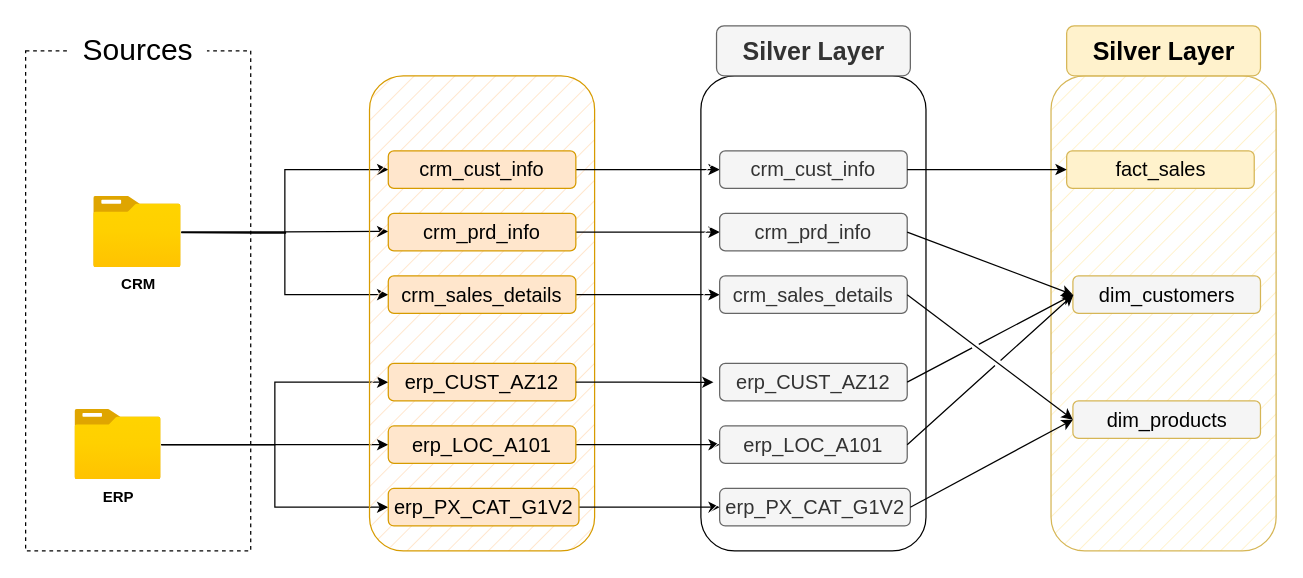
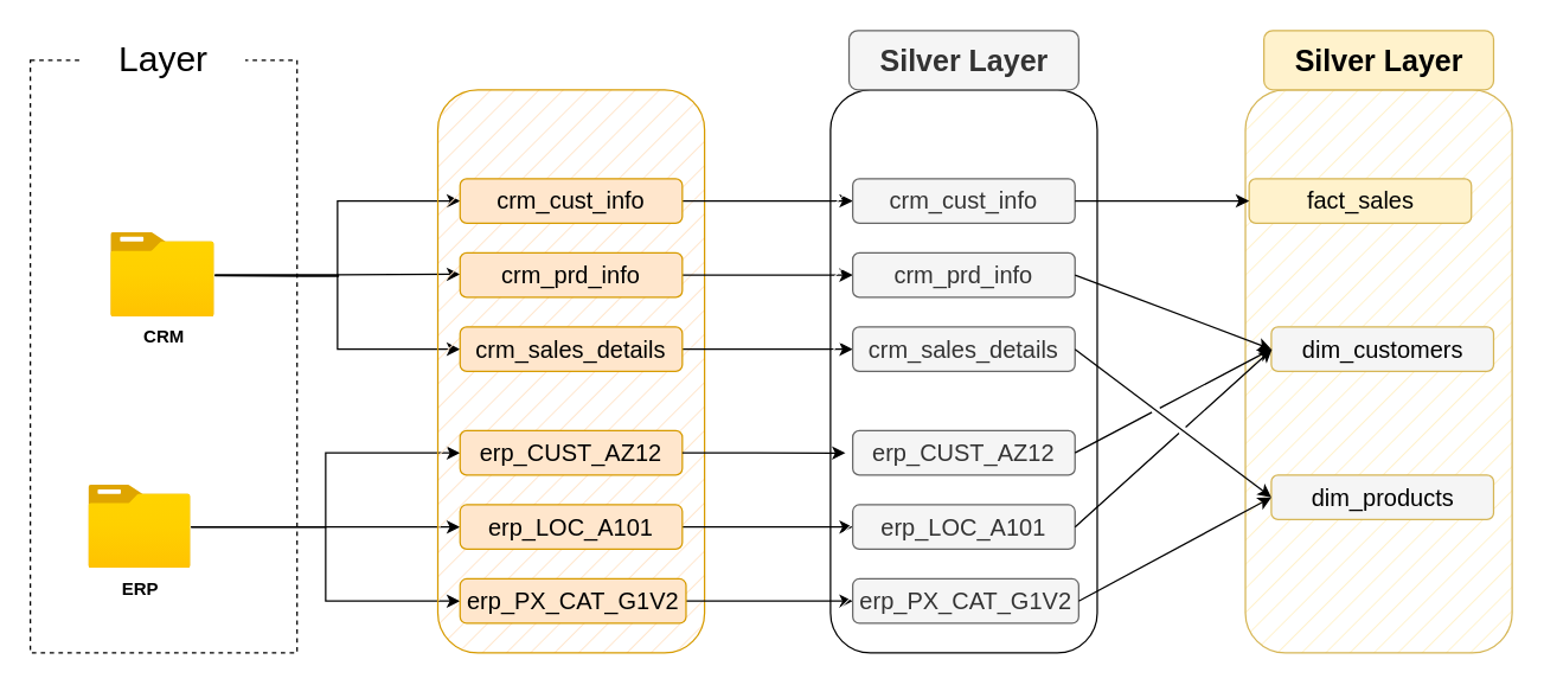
- <mxCell id="3" value="&lt;font style=&quot;font-size: 24px;&quot;&gt;Sources&lt;/font&gt;" style="rounded=0;whiteSpace=wrap;html=1;fillColor=default;strokeColor=none;" parent="1" vertex="1"><mxGeometry x="55" y="20" width="110" height="40" as="geometry" /></mxCell>
+ <mxCell id="3" value="&lt;font style=&quot;font-size: 24px;&quot;&gt;Layer&lt;/font&gt;" style="rounded=0;whiteSpace=wrap;html=1;fillColor=default;strokeColor=none;" parent="1" vertex="1"><mxGeometry x="55" y="20" width="110" height="40" as="geometry" /></mxCell>
- <mxCell id="35" value="&lt;font style=&quot;font-size: 16px;&quot;&gt;fact_sales&lt;/font&gt;" style="rounded=1;whiteSpace=wrap;html=1;fillColor=#fff2cc;strokeColor=#d6b656;fillStyle=solid;" vertex="1" parent="1"><mxGeometry x="852.5" y="120" width="150" height="30" as="geometry" /></mxCell>
+ <mxCell id="35" value="&lt;font style=&quot;font-size: 16px;&quot;&gt;fact_sales&lt;/font&gt;" style="rounded=1;whiteSpace=wrap;html=1;fillColor=#fff2cc;strokeColor=#d6b656;fillStyle=solid;" vertex="1" parent="1"><mxGeometry x="842.5" y="120" width="150" height="30" as="geometry" /></mxCell>
